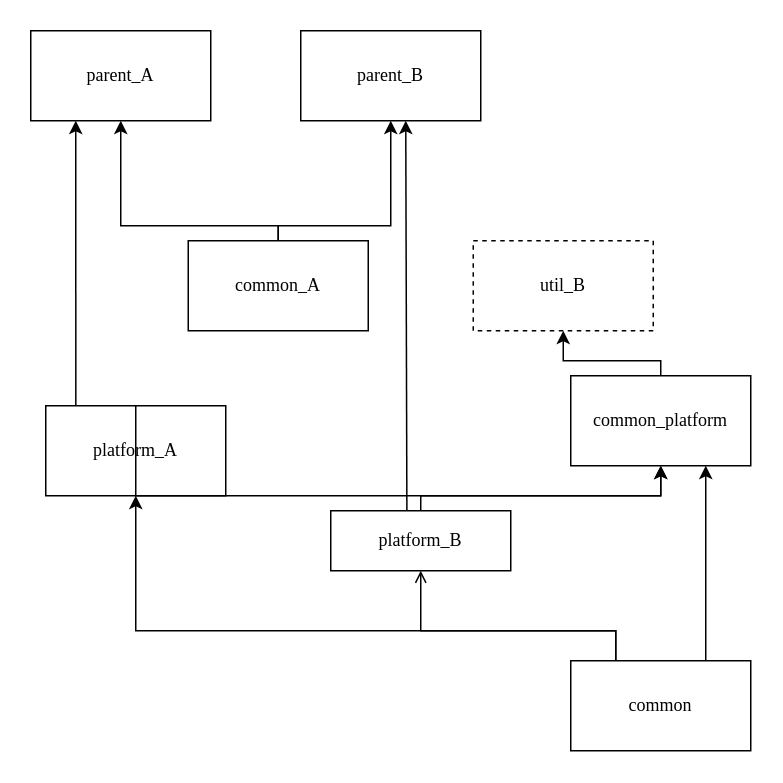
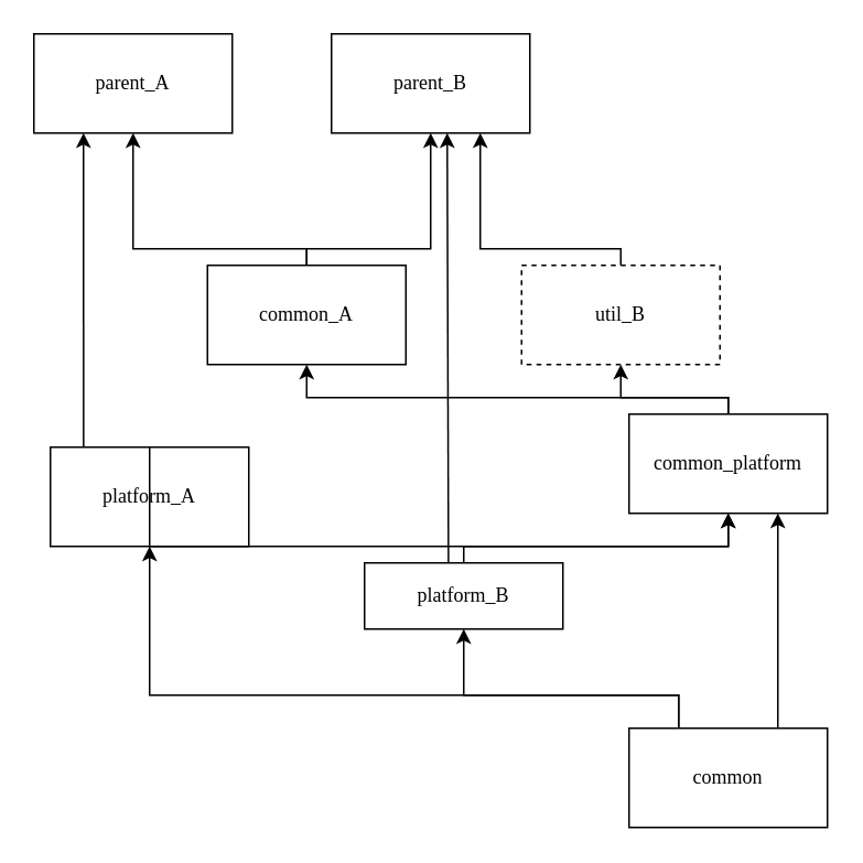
+ <mxCell id="19" value="" style="endArrow=classic;html=1;rounded=0;entryX=0.75;entryY=1;entryDx=0;entryDy=0;exitX=0.5;exitY=0;exitDx=0;exitDy=0;fontFamily=Lucida Console;" edge="1" parent="1" source="5" target="3"><mxGeometry width="50" height="50" relative="1" as="geometry"><mxPoint x="140" y="220" as="sourcePoint" /><mxPoint x="190" y="170" as="targetPoint" /><Array as="points"><mxPoint x="375" y="150" /><mxPoint x="290" y="150" /></Array></mxGeometry></mxCell>
+ <mxCell id="14" value="" style="endArrow=classic;html=1;rounded=0;entryX=0.5;entryY=1;entryDx=0;entryDy=0;exitX=0.5;exitY=0;exitDx=0;exitDy=0;fontFamily=Lucida Console;" edge="1" parent="1" source="9" target="4"><mxGeometry width="50" height="50" relative="1" as="geometry"><mxPoint x="210" y="260" as="sourcePoint" /><mxPoint x="130" y="220" as="targetPoint" /><Array as="points"><mxPoint x="440" y="240" /><mxPoint x="185" y="240" /></Array></mxGeometry></mxCell>
- <mxCell id="11" value="" style="endArrow=open;html=1;rounded=0;entryX=0.5;entryY=1;entryDx=0;entryDy=0;exitX=0.25;exitY=0;exitDx=0;exitDy=0;fontFamily=Lucida Console;" edge="1" parent="1" source="8" target="7"><mxGeometry width="50" height="50" relative="1" as="geometry"><mxPoint x="410" y="420" as="sourcePoint" /><mxPoint x="190" y="170" as="targetPoint" /><Array as="points"><mxPoint x="410" y="420" /><mxPoint x="280" y="420" /></Array></mxGeometry></mxCell>
+ <mxCell id="11" value="" style="endArrow=classic;html=1;rounded=0;entryX=0.5;entryY=1;entryDx=0;entryDy=0;exitX=0.25;exitY=0;exitDx=0;exitDy=0;fontFamily=Lucida Console;" edge="1" parent="1" source="8" target="7"><mxGeometry width="50" height="50" relative="1" as="geometry"><mxPoint x="410" y="420" as="sourcePoint" /><mxPoint x="190" y="170" as="targetPoint" /><Array as="points"><mxPoint x="410" y="420" /><mxPoint x="280" y="420" /></Array></mxGeometry></mxCell>
